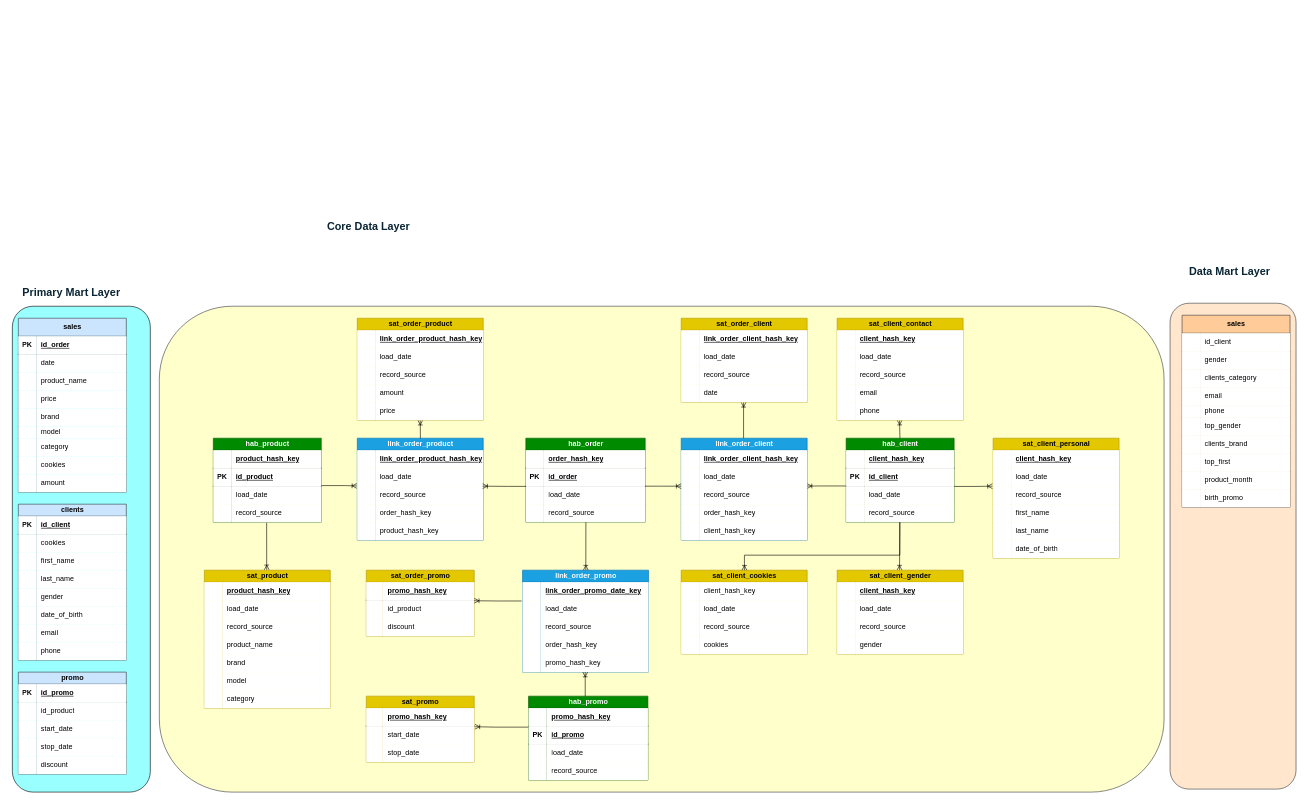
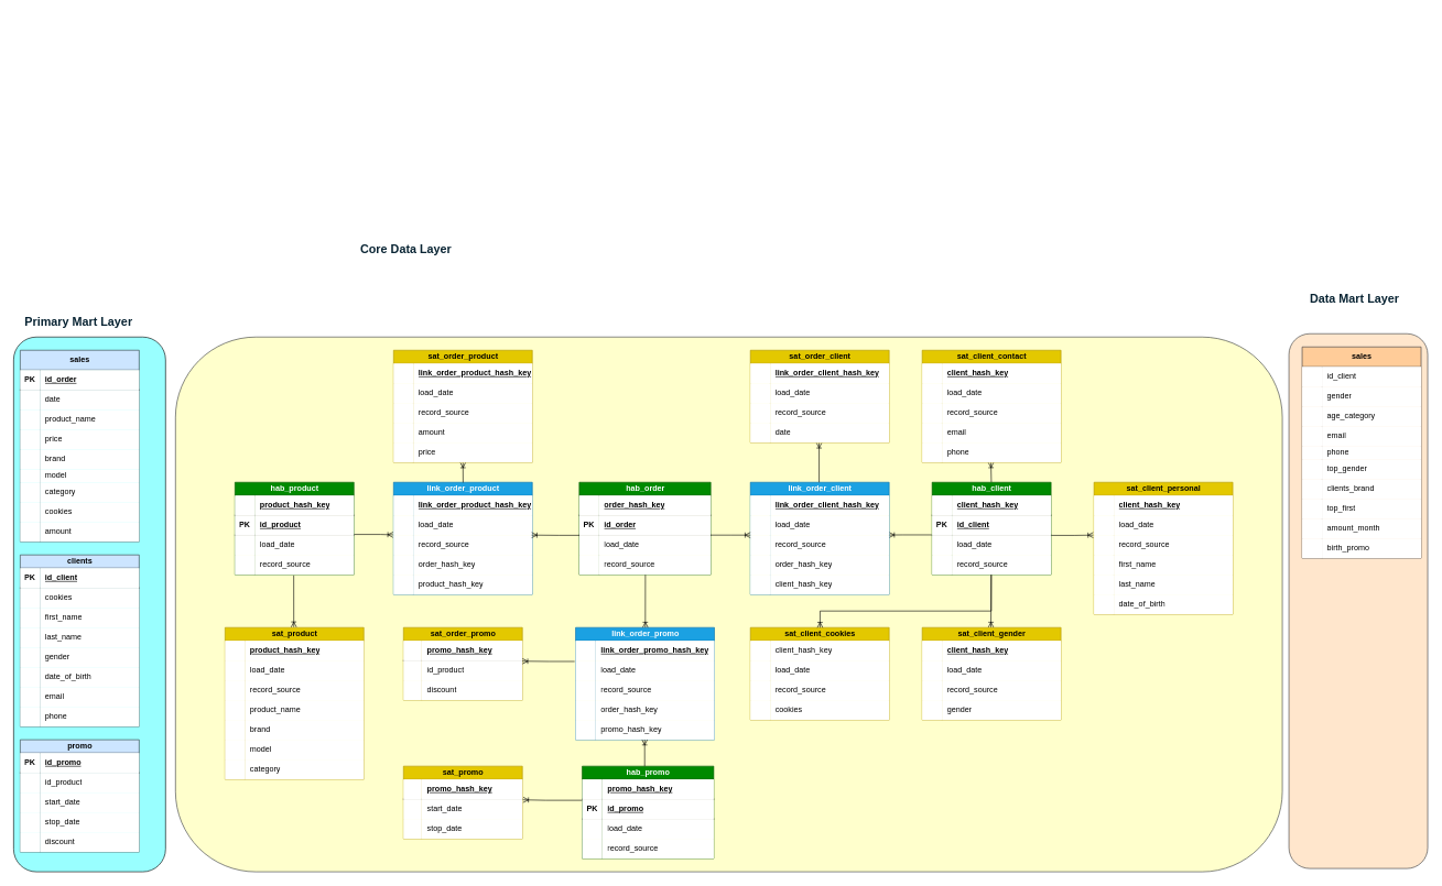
- <mxCell id="58" value="clients_category" style="shape=partialRectangle;connectable=0;fillColor=default;top=0;left=0;bottom=0;right=0;align=left;spacingLeft=6;overflow=hidden;whiteSpace=wrap;html=1;" parent="56" vertex="1"><mxGeometry x="30" width="150" height="30" as="geometry"><mxRectangle width="150" height="30" as="alternateBounds" /></mxGeometry></mxCell>
+ <mxCell id="58" value="age_category" style="shape=partialRectangle;connectable=0;fillColor=default;top=0;left=0;bottom=0;right=0;align=left;spacingLeft=6;overflow=hidden;whiteSpace=wrap;html=1;" parent="56" vertex="1"><mxGeometry x="30" width="150" height="30" as="geometry"><mxRectangle width="150" height="30" as="alternateBounds" /></mxGeometry></mxCell>
- <mxCell id="76" value="product_month" style="shape=partialRectangle;connectable=0;fillColor=default;top=0;left=0;bottom=0;right=0;align=left;spacingLeft=6;overflow=hidden;whiteSpace=wrap;html=1;" parent="74" vertex="1"><mxGeometry x="30" width="150" height="30" as="geometry"><mxRectangle width="150" height="30" as="alternateBounds" /></mxGeometry></mxCell>
+ <mxCell id="76" value="amount_month" style="shape=partialRectangle;connectable=0;fillColor=default;top=0;left=0;bottom=0;right=0;align=left;spacingLeft=6;overflow=hidden;whiteSpace=wrap;html=1;" parent="74" vertex="1"><mxGeometry x="30" width="150" height="30" as="geometry"><mxRectangle width="150" height="30" as="alternateBounds" /></mxGeometry></mxCell>
- <mxCell id="201" value="&lt;b&gt;&lt;u&gt;link_order_promo_date_key&lt;/u&gt;&lt;/b&gt;" style="shape=partialRectangle;connectable=0;fillColor=default;top=0;left=0;bottom=0;right=0;align=left;spacingLeft=6;overflow=hidden;whiteSpace=wrap;html=1;" parent="199" vertex="1"><mxGeometry x="30" width="180" height="30" as="geometry"><mxRectangle width="180" height="30" as="alternateBounds" /></mxGeometry></mxCell>
+ <mxCell id="201" value="&lt;b&gt;&lt;u&gt;link_order_promo_hash_key&lt;/u&gt;&lt;/b&gt;" style="shape=partialRectangle;connectable=0;fillColor=default;top=0;left=0;bottom=0;right=0;align=left;spacingLeft=6;overflow=hidden;whiteSpace=wrap;html=1;" parent="199" vertex="1"><mxGeometry x="30" width="180" height="30" as="geometry"><mxRectangle width="180" height="30" as="alternateBounds" /></mxGeometry></mxCell>
